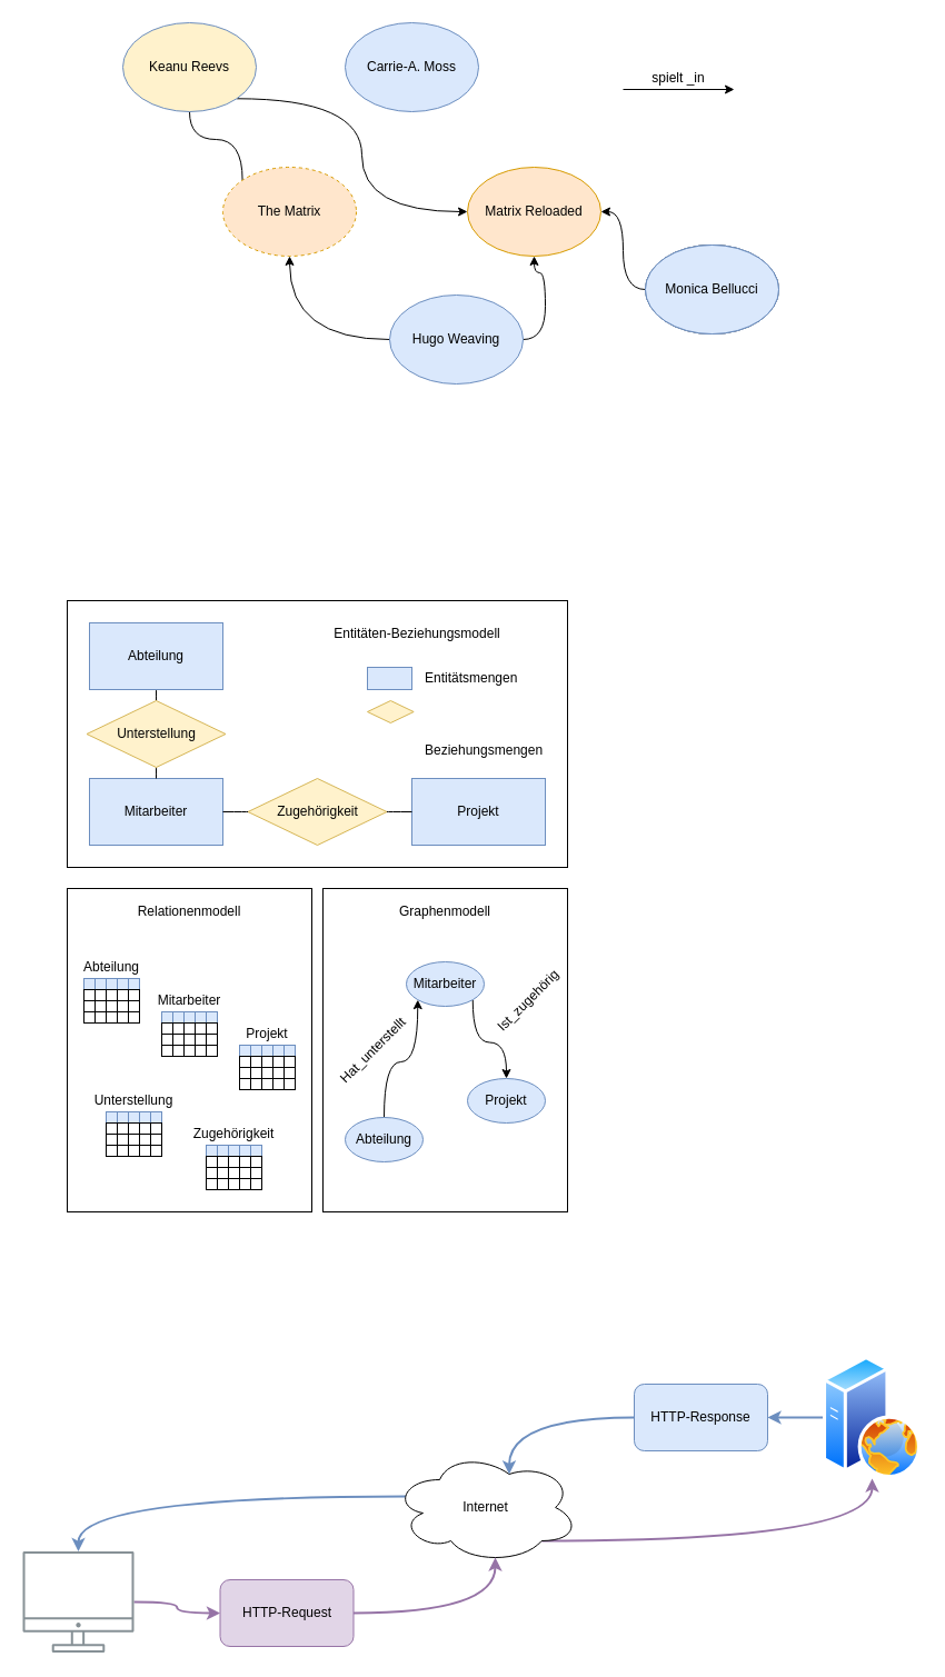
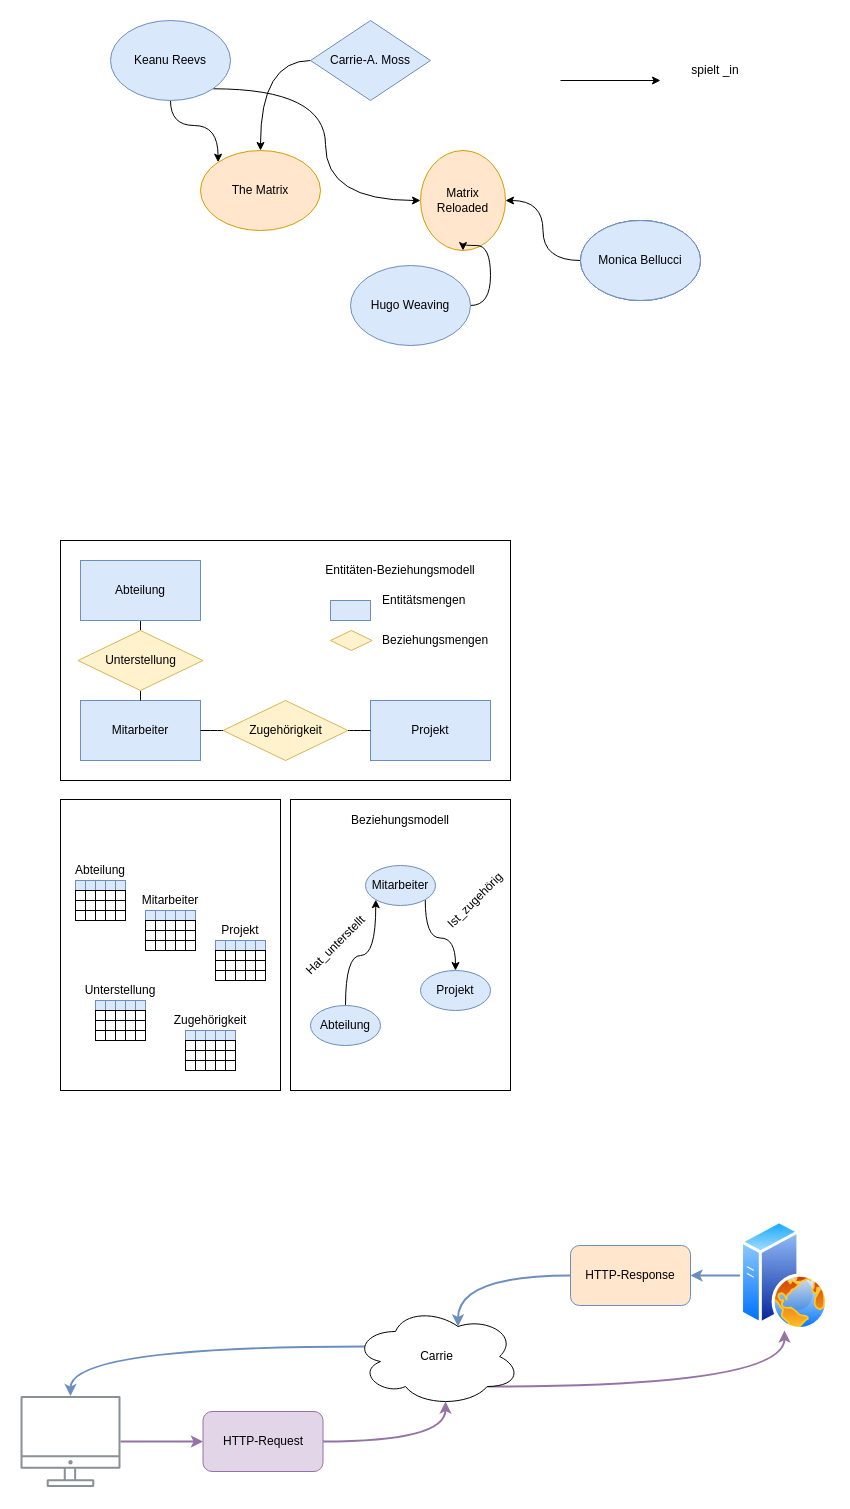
- <mxCell id="4" value="Keanu Reevs" style="ellipse;whiteSpace=wrap;html=1;fillColor=#fff2cc;strokeColor=#6c8ebf;" vertex="1" parent="1"><mxGeometry x="110" y="20" width="120" height="80" as="geometry" /></mxCell>
+ <mxCell id="4" value="Keanu Reevs" style="ellipse;whiteSpace=wrap;html=1;fillColor=#dae8fc;strokeColor=#6c8ebf;" vertex="1" parent="1"><mxGeometry x="110" y="20" width="120" height="80" as="geometry" /></mxCell>
- <mxCell id="6" value="Carrie-A. Moss" style="ellipse;whiteSpace=wrap;html=1;fillColor=#dae8fc;strokeColor=#6c8ebf;" vertex="1" parent="1"><mxGeometry x="310" y="20" width="120" height="80" as="geometry" /></mxCell>
+ <mxCell id="6" value="Carrie-A. Moss" style="rhombus;whiteSpace=wrap;html=1;fillColor=#dae8fc;strokeColor=#6c8ebf;" vertex="1" parent="1"><mxGeometry x="310" y="20" width="120" height="80" as="geometry" /></mxCell>
- <mxCell id="15" value="spielt _in" style="text;html=1;fillColor=none;align=center;verticalAlign=middle;whiteSpace=wrap;rounded=0;opacity=0;" vertex="1" parent="1"><mxGeometry x="580" y="60" width="60" height="20" as="geometry" /></mxCell>
+ <mxCell id="15" value="spielt _in" style="text;html=1;fillColor=none;align=center;verticalAlign=middle;whiteSpace=wrap;rounded=0;opacity=0;" vertex="1" parent="1"><mxGeometry x="685" y="60" width="60" height="20" as="geometry" /></mxCell>
+ <mxCell id="5" style="edgeStyle=orthogonalEdgeStyle;curved=1;orthogonalLoop=1;jettySize=auto;html=1;exitX=0;exitY=0.5;exitDx=0;exitDy=0;entryX=0.5;entryY=0;entryDx=0;entryDy=0;" edge="1" parent="1" source="6" target="7"><mxGeometry relative="1" as="geometry" /></mxCell>
- <mxCell id="2" style="edgeStyle=orthogonalEdgeStyle;orthogonalLoop=1;jettySize=auto;html=1;exitX=0.5;exitY=1;exitDx=0;exitDy=0;entryX=0;entryY=0;entryDx=0;entryDy=0;curved=1;endArrow=none;" edge="1" parent="1" source="4" target="7"><mxGeometry relative="1" as="geometry" /></mxCell>
+ <mxCell id="2" style="edgeStyle=orthogonalEdgeStyle;orthogonalLoop=1;jettySize=auto;html=1;exitX=0.5;exitY=1;exitDx=0;exitDy=0;entryX=0;entryY=0;entryDx=0;entryDy=0;curved=1;" edge="1" parent="1" source="4" target="7"><mxGeometry relative="1" as="geometry" /></mxCell>
- <mxCell id="7" value="The Matrix" style="ellipse;whiteSpace=wrap;html=1;fillColor=#ffe6cc;strokeColor=#d79b00;dashed=1;" vertex="1" parent="1"><mxGeometry x="200" y="150" width="120" height="80" as="geometry" /></mxCell>
+ <mxCell id="7" value="The Matrix" style="ellipse;whiteSpace=wrap;html=1;fillColor=#ffe6cc;strokeColor=#d79b00;" vertex="1" parent="1"><mxGeometry x="200" y="150" width="120" height="80" as="geometry" /></mxCell>
- <mxCell id="10" value="Matrix Reloaded" style="ellipse;whiteSpace=wrap;html=1;fillColor=#ffe6cc;strokeColor=#d79b00;" vertex="1" parent="1"><mxGeometry x="420" y="150" width="120" height="80" as="geometry" /></mxCell>
+ <mxCell id="10" value="Matrix Reloaded" style="ellipse;whiteSpace=wrap;html=1;fillColor=#ffe6cc;strokeColor=#d79b00;" vertex="1" parent="1"><mxGeometry x="420" y="150" width="85" height="100" as="geometry" /></mxCell>
- <mxCell id="11" style="edgeStyle=orthogonalEdgeStyle;curved=1;orthogonalLoop=1;jettySize=auto;html=1;exitX=0;exitY=0.5;exitDx=0;exitDy=0;entryX=0.5;entryY=1;entryDx=0;entryDy=0;" edge="1" parent="1" source="13" target="7"><mxGeometry relative="1" as="geometry" /></mxCell>
- <mxCell id="28" value="Entitäten-Beziehungsmodell" style="text;html=1;strokeColor=none;fillColor=none;align=center;verticalAlign=middle;whiteSpace=wrap;rounded=0;" vertex="1" parent="1"><mxGeometry x="285" y="560" width="180" height="20" as="geometry" /></mxCell>
+ <mxCell id="28" value="Entitäten-Beziehungsmodell" style="text;html=1;strokeColor=none;fillColor=none;align=center;verticalAlign=middle;whiteSpace=wrap;rounded=0;" vertex="1" parent="1"><mxGeometry x="310" y="560" width="180" height="20" as="geometry" /></mxCell>
- <mxCell id="31" value="Entitätsmengen" style="text;html=1;strokeColor=none;fillColor=none;align=left;verticalAlign=middle;whiteSpace=wrap;rounded=0;" vertex="1" parent="1"><mxGeometry x="380" y="600" width="90" height="20" as="geometry" /></mxCell>
+ <mxCell id="31" value="Entitätsmengen" style="text;html=1;strokeColor=none;fillColor=none;align=left;verticalAlign=middle;whiteSpace=wrap;rounded=0;" vertex="1" parent="1"><mxGeometry x="380" y="590" width="90" height="20" as="geometry" /></mxCell>
- <mxCell id="32" value="Beziehungsmengen" style="text;html=1;strokeColor=none;fillColor=none;align=left;verticalAlign=middle;whiteSpace=wrap;rounded=0;" vertex="1" parent="1"><mxGeometry x="380" y="665" width="120" height="20" as="geometry" /></mxCell>
+ <mxCell id="32" value="Beziehungsmengen" style="text;html=1;strokeColor=none;fillColor=none;align=left;verticalAlign=middle;whiteSpace=wrap;rounded=0;" vertex="1" parent="1"><mxGeometry x="380" y="630" width="120" height="20" as="geometry" /></mxCell>
- <mxCell id="34" value="Relationenmodell" style="text;html=1;strokeColor=none;fillColor=none;align=center;verticalAlign=middle;whiteSpace=wrap;rounded=0;" vertex="1" parent="1"><mxGeometry x="90" y="810" width="160" height="20" as="geometry" /></mxCell>
- <mxCell id="36" value="Graphenmodell" style="text;html=1;strokeColor=none;fillColor=none;align=center;verticalAlign=middle;whiteSpace=wrap;rounded=0;" vertex="1" parent="1"><mxGeometry x="320" y="810" width="160" height="20" as="geometry" /></mxCell>
+ <mxCell id="36" value="Beziehungsmodell" style="text;html=1;strokeColor=none;fillColor=none;align=center;verticalAlign=middle;whiteSpace=wrap;rounded=0;" vertex="1" parent="1"><mxGeometry x="320" y="810" width="160" height="20" as="geometry" /></mxCell>
- <mxCell id="159" value="HTTP-Response" style="rounded=1;whiteSpace=wrap;html=1;align=center;fillColor=#dae8fc;strokeColor=#6c8ebf;" vertex="1" parent="1"><mxGeometry x="570" y="1245" width="120" height="60" as="geometry" /></mxCell>
+ <mxCell id="159" value="HTTP-Response" style="rounded=1;whiteSpace=wrap;html=1;align=center;fillColor=#ffe6cc;strokeColor=#6c8ebf;" vertex="1" parent="1"><mxGeometry x="570" y="1245" width="120" height="60" as="geometry" /></mxCell>
- <mxCell id="151" value="Internet" style="ellipse;shape=cloud;whiteSpace=wrap;html=1;align=center;" vertex="1" parent="1"><mxGeometry x="353.33" y="1306" width="166.67" height="100" as="geometry" /></mxCell>
+ <mxCell id="151" value="Carrie" style="ellipse;shape=cloud;whiteSpace=wrap;html=1;align=center;" vertex="1" parent="1"><mxGeometry x="353.33" y="1306" width="166.67" height="100" as="geometry" /></mxCell>
- <mxCell id="157" value="HTTP-Request" style="rounded=1;whiteSpace=wrap;html=1;align=center;fillColor=#e1d5e7;strokeColor=#9673a6;" vertex="1" parent="1"><mxGeometry x="197.5" y="1421" width="120" height="60" as="geometry" /></mxCell>
+ <mxCell id="157" value="HTTP-Request" style="rounded=1;whiteSpace=wrap;html=1;align=center;fillColor=#e1d5e7;strokeColor=#9673a6;" vertex="1" parent="1"><mxGeometry x="202.5" y="1411" width="120" height="60" as="geometry" /></mxCell>
